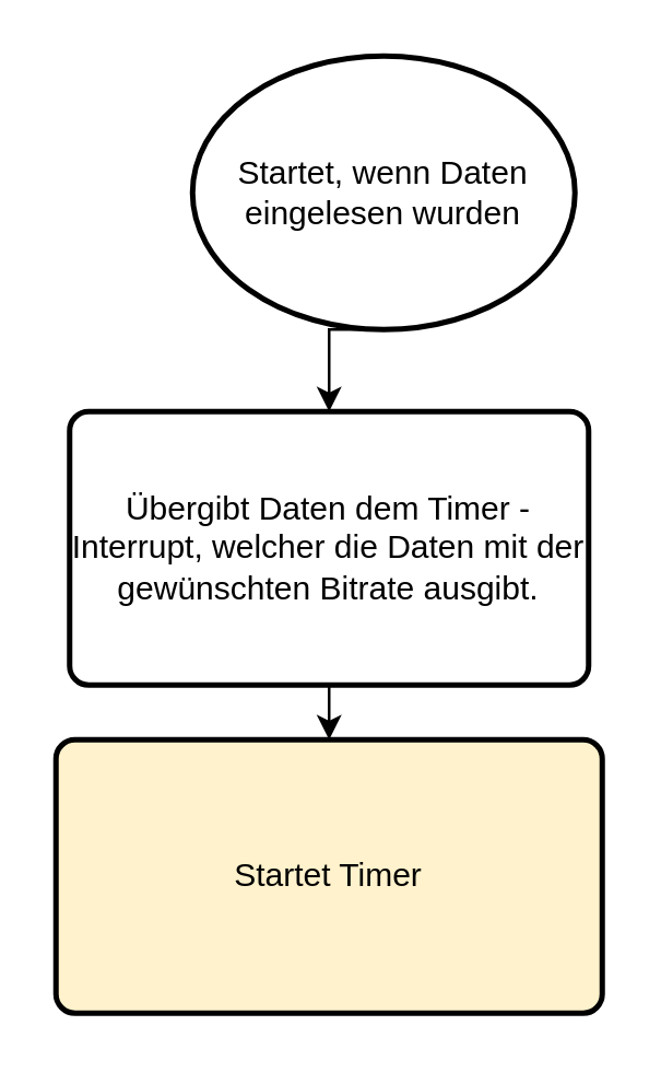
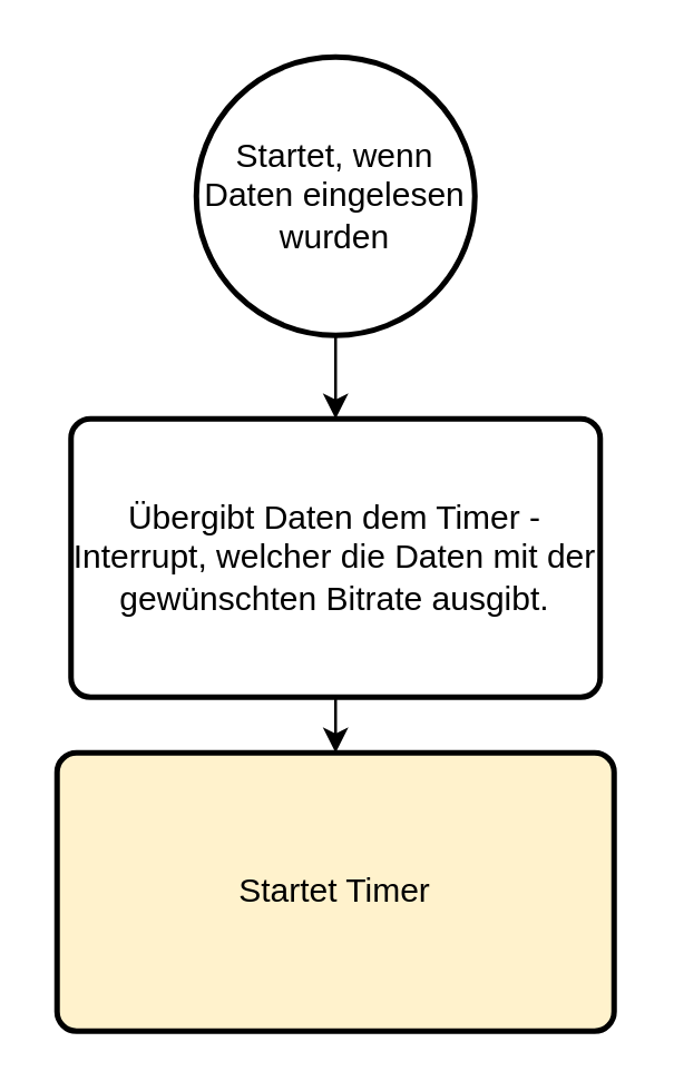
- <mxCell id="3" value="Startet, wenn Daten eingelesen wurden" style="strokeWidth=2;html=1;shape=mxgraph.flowchart.start_2;whiteSpace=wrap;" vertex="1" parent="1"><mxGeometry x="70" y="20" width="140" height="100" as="geometry" /></mxCell>
+ <mxCell id="3" value="Startet, wenn Daten eingelesen wurden" style="strokeWidth=2;html=1;shape=mxgraph.flowchart.start_2;whiteSpace=wrap;" vertex="1" parent="1"><mxGeometry x="70" y="20" width="100" height="100" as="geometry" /></mxCell>
